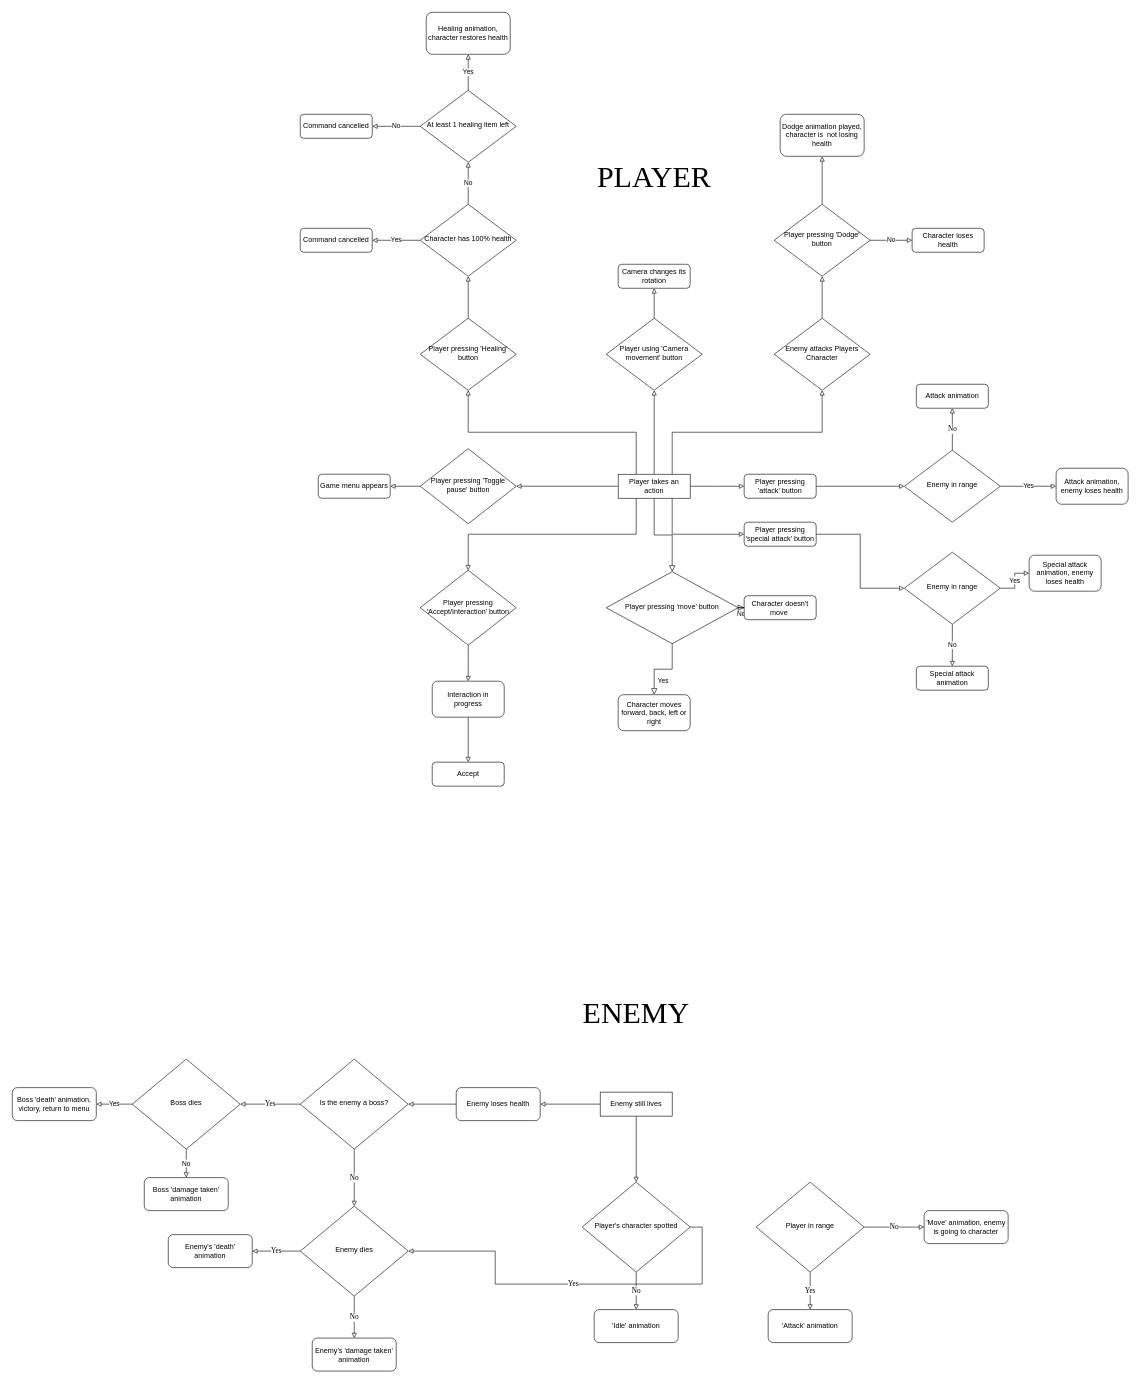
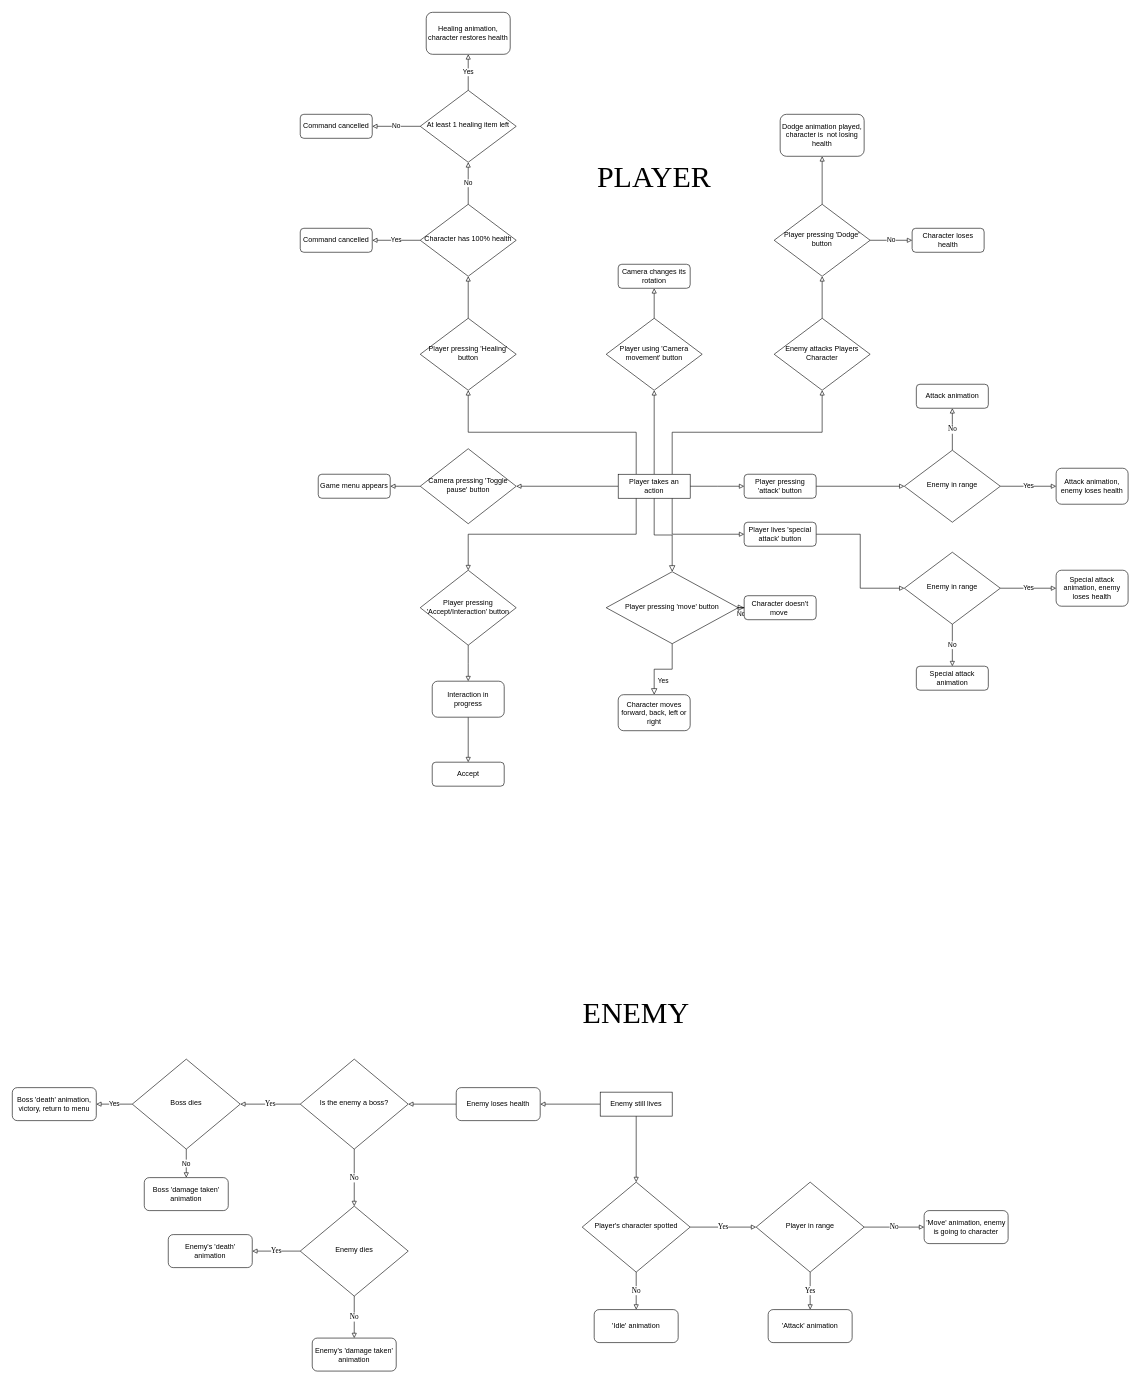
- <mxCell id="23" value="Player pressing 'Toggle pause' button" style="rhombus;whiteSpace=wrap;html=1;shadow=0;fontFamily=Helvetica;fontSize=12;align=center;strokeWidth=1;spacing=6;spacingTop=-4;" parent="1" vertex="1"><mxGeometry x="700" y="747.5" width="160" height="125" as="geometry" /></mxCell>
+ <mxCell id="23" value="Camera pressing 'Toggle pause' button" style="rhombus;whiteSpace=wrap;html=1;shadow=0;fontFamily=Helvetica;fontSize=12;align=center;strokeWidth=1;spacing=6;spacingTop=-4;" parent="1" vertex="1"><mxGeometry x="700" y="747.5" width="160" height="125" as="geometry" /></mxCell>
- <mxCell id="77" value="Player pressing 'special attack' button" style="rounded=1;whiteSpace=wrap;html=1;fontSize=12;glass=0;strokeWidth=1;shadow=0;" parent="1" vertex="1"><mxGeometry x="1240" y="870" width="120" height="40" as="geometry" /></mxCell>
+ <mxCell id="77" value="Player lives 'special attack' button" style="rounded=1;whiteSpace=wrap;html=1;fontSize=12;glass=0;strokeWidth=1;shadow=0;" parent="1" vertex="1"><mxGeometry x="1240" y="870" width="120" height="40" as="geometry" /></mxCell>
- <mxCell id="32" value="&lt;span&gt;Special attack animation, enemy loses health&lt;/span&gt;" style="rounded=1;whiteSpace=wrap;html=1;" parent="1" vertex="1"><mxGeometry x="1715" y="925" width="120" height="60" as="geometry" /></mxCell>
+ <mxCell id="32" value="&lt;span&gt;Special attack animation, enemy loses health&lt;/span&gt;" style="rounded=1;whiteSpace=wrap;html=1;" parent="1" vertex="1"><mxGeometry x="1760" y="950" width="120" height="60" as="geometry" /></mxCell>
- <mxCell id="61" value="Yes" style="edgeStyle=orthogonalEdgeStyle;rounded=0;orthogonalLoop=1;jettySize=auto;html=1;exitX=1;exitY=0.5;exitDx=0;exitDy=0;endArrow=block;endFill=0;fontFamily=Verdana;fontSize=12;" parent="1" source="63" target="74" edge="1"><mxGeometry relative="1" as="geometry" /></mxCell>
+ <mxCell id="61" value="Yes" style="edgeStyle=orthogonalEdgeStyle;rounded=0;orthogonalLoop=1;jettySize=auto;html=1;exitX=1;exitY=0.5;exitDx=0;exitDy=0;entryX=0;entryY=0.5;entryDx=0;entryDy=0;endArrow=block;endFill=0;fontFamily=Verdana;fontSize=12;" parent="1" source="63" target="59" edge="1"><mxGeometry relative="1" as="geometry" /></mxCell>
